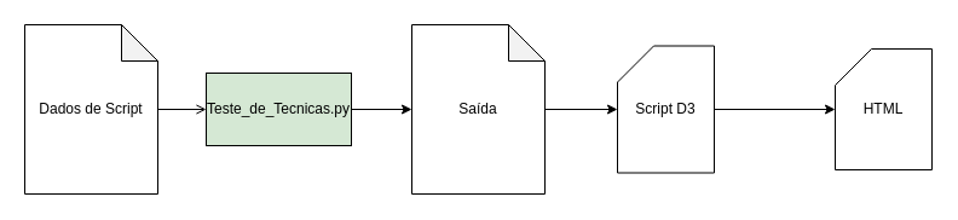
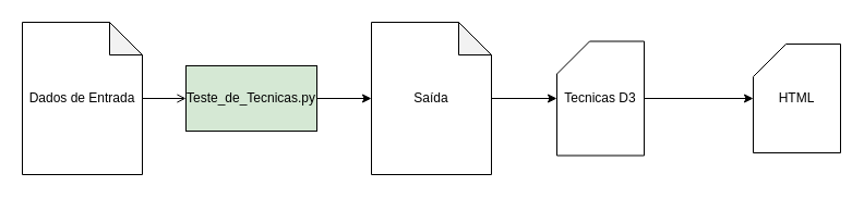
- <mxCell id="3" value="Dados de Script" style="shape=note;whiteSpace=wrap;html=1;backgroundOutline=1;darkOpacity=0.05;" vertex="1" parent="1"><mxGeometry x="20" y="20" width="110" height="140" as="geometry" /></mxCell>
+ <mxCell id="3" value="Dados de Entrada" style="shape=note;whiteSpace=wrap;html=1;backgroundOutline=1;darkOpacity=0.05;" vertex="1" parent="1"><mxGeometry x="20" y="20" width="110" height="140" as="geometry" /></mxCell>
- <mxCell id="9" value="Script D3" style="shape=card;whiteSpace=wrap;html=1;" vertex="1" parent="1"><mxGeometry x="510" y="37.5" width="80" height="105" as="geometry" /></mxCell>
+ <mxCell id="9" value="Tecnicas D3" style="shape=card;whiteSpace=wrap;html=1;" vertex="1" parent="1"><mxGeometry x="510" y="37.5" width="80" height="105" as="geometry" /></mxCell>
